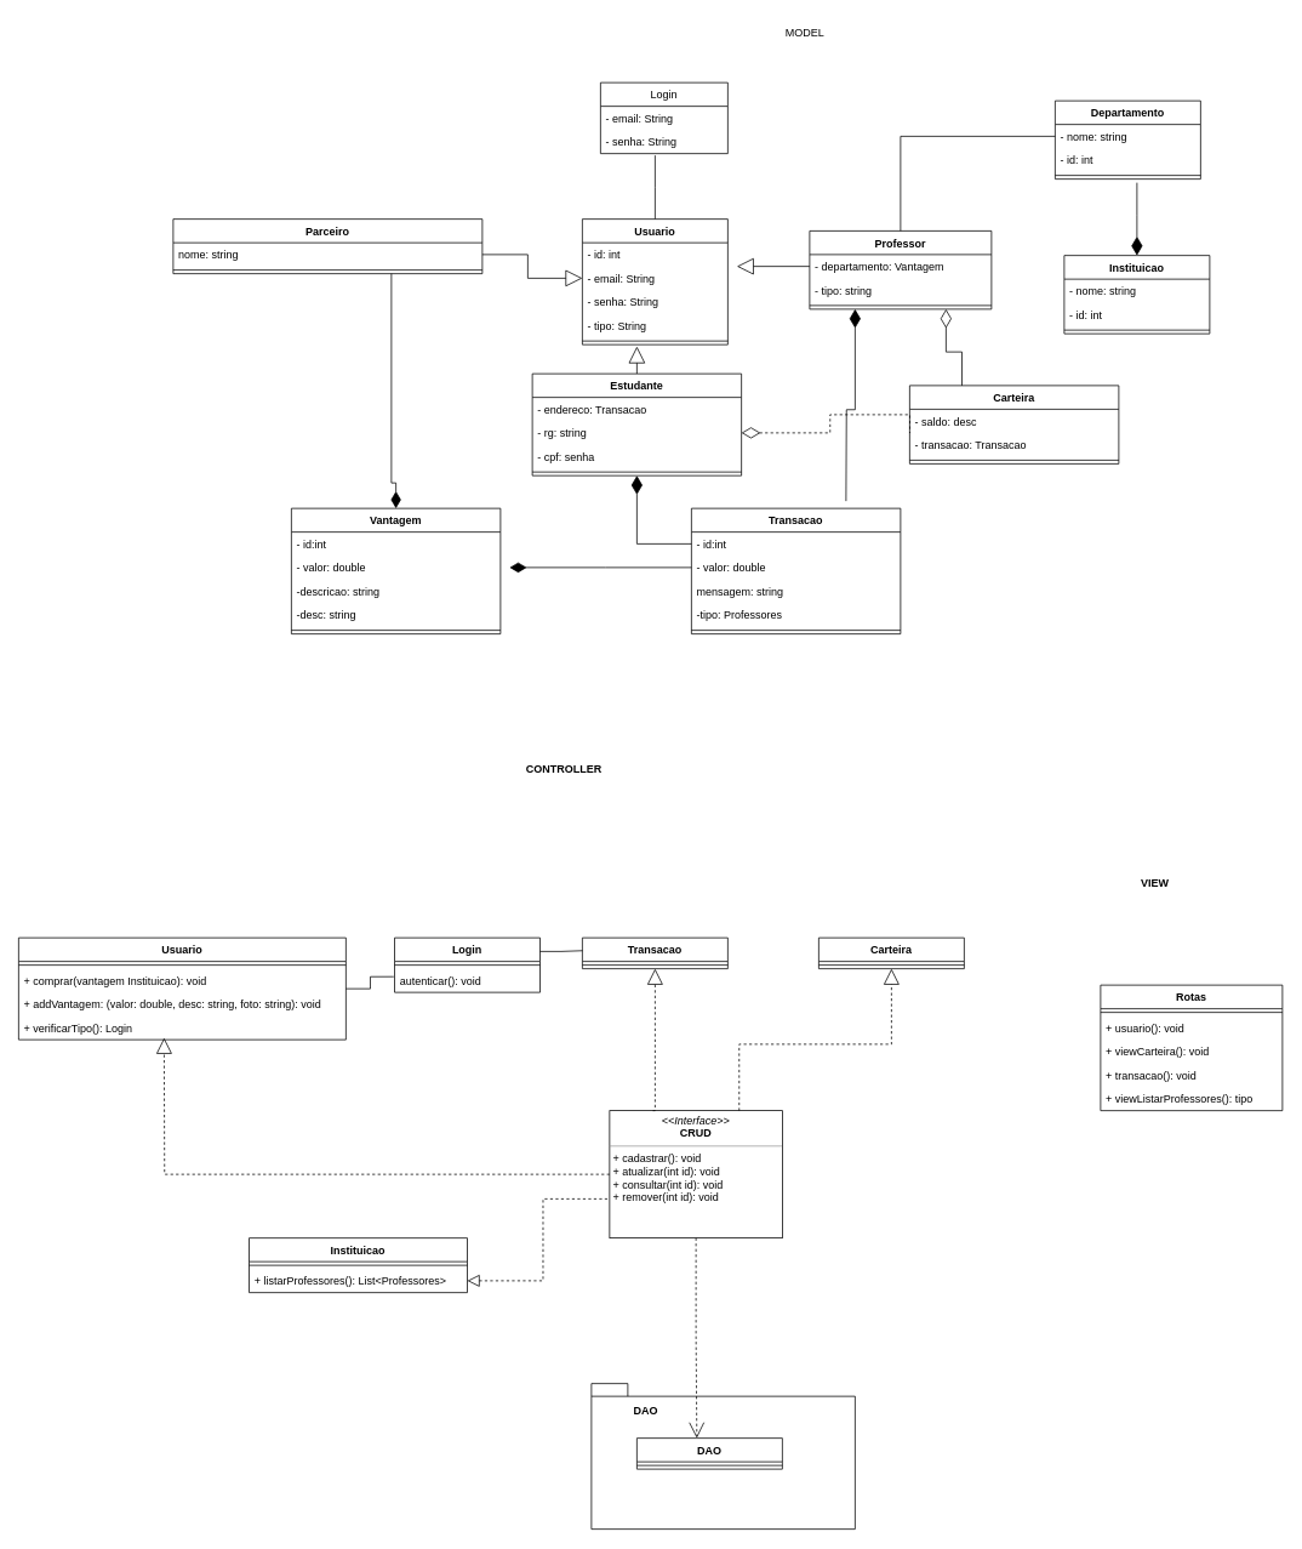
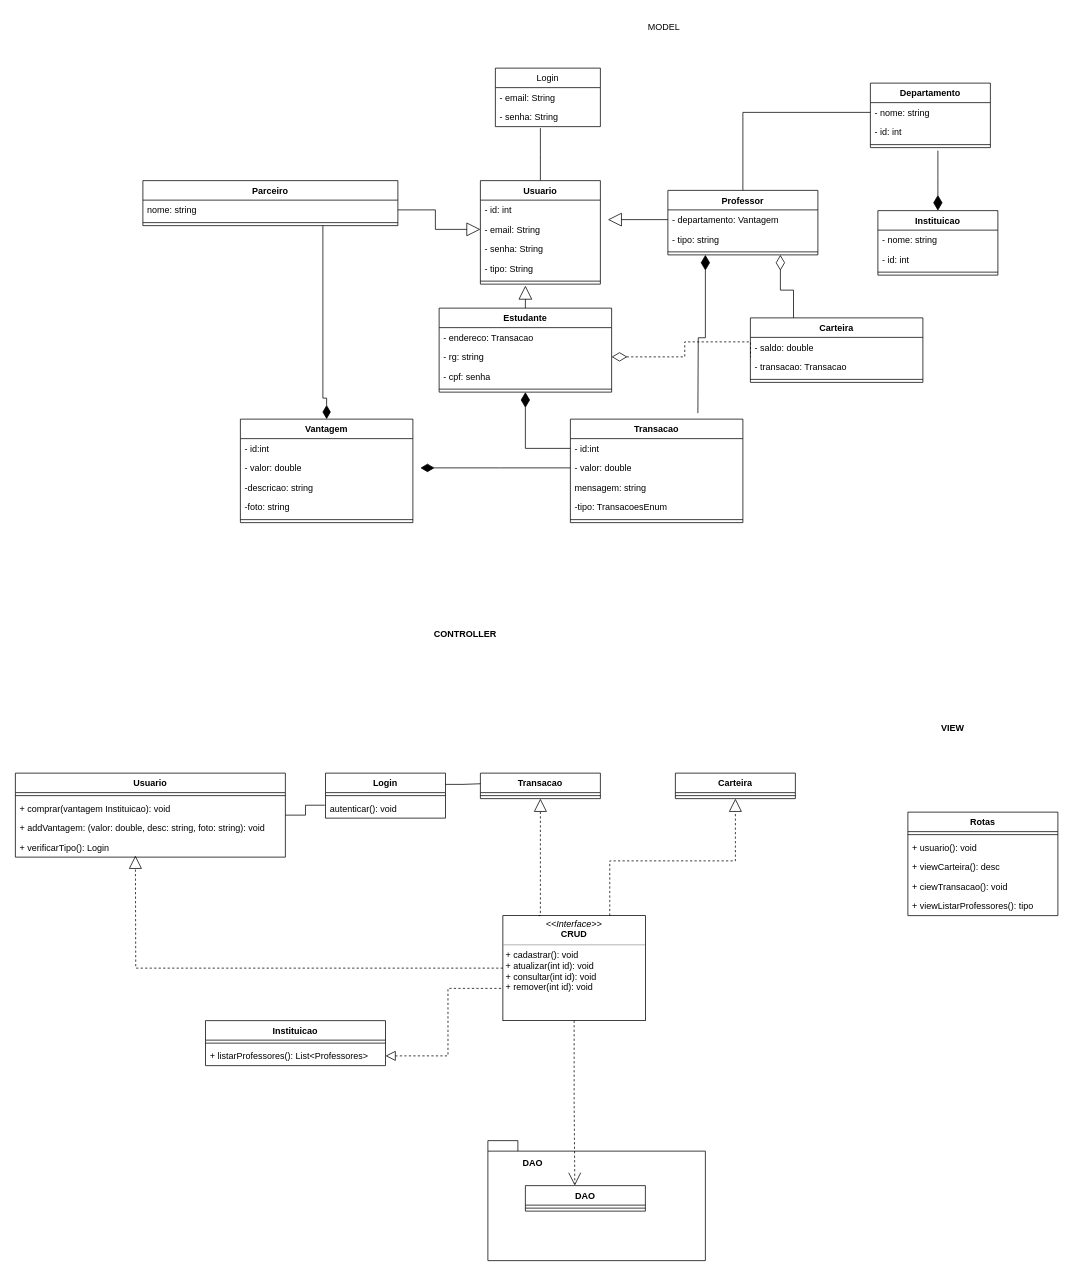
- <mxCell id="54" value="- saldo: desc" style="text;strokeColor=none;fillColor=none;align=left;verticalAlign=top;spacingLeft=4;spacingRight=4;overflow=hidden;rotatable=0;points=[[0,0.5],[1,0.5]];portConstraint=eastwest;" parent="53" vertex="1"><mxGeometry y="26" width="230" height="26" as="geometry" /></mxCell>
+ <mxCell id="54" value="- saldo: double" style="text;strokeColor=none;fillColor=none;align=left;verticalAlign=top;spacingLeft=4;spacingRight=4;overflow=hidden;rotatable=0;points=[[0,0.5],[1,0.5]];portConstraint=eastwest;" parent="53" vertex="1"><mxGeometry y="26" width="230" height="26" as="geometry" /></mxCell>
- <mxCell id="69" value="-desc: string" style="text;strokeColor=none;fillColor=none;align=left;verticalAlign=top;spacingLeft=4;spacingRight=4;overflow=hidden;rotatable=0;points=[[0,0.5],[1,0.5]];portConstraint=eastwest;" parent="65" vertex="1"><mxGeometry y="104" width="230" height="26" as="geometry" /></mxCell>
+ <mxCell id="69" value="-foto: string" style="text;strokeColor=none;fillColor=none;align=left;verticalAlign=top;spacingLeft=4;spacingRight=4;overflow=hidden;rotatable=0;points=[[0,0.5],[1,0.5]];portConstraint=eastwest;" parent="65" vertex="1"><mxGeometry y="104" width="230" height="26" as="geometry" /></mxCell>
- <mxCell id="62" value="-tipo: Professores" style="text;strokeColor=none;fillColor=none;align=left;verticalAlign=top;spacingLeft=4;spacingRight=4;overflow=hidden;rotatable=0;points=[[0,0.5],[1,0.5]];portConstraint=eastwest;" parent="58" vertex="1"><mxGeometry y="104" width="230" height="26" as="geometry" /></mxCell>
+ <mxCell id="62" value="-tipo: TransacoesEnum" style="text;strokeColor=none;fillColor=none;align=left;verticalAlign=top;spacingLeft=4;spacingRight=4;overflow=hidden;rotatable=0;points=[[0,0.5],[1,0.5]];portConstraint=eastwest;" parent="58" vertex="1"><mxGeometry y="104" width="230" height="26" as="geometry" /></mxCell>
- <mxCell id="39" value="+ viewCarteira(): void&#10;" style="text;strokeColor=none;fillColor=none;align=left;verticalAlign=top;spacingLeft=4;spacingRight=4;overflow=hidden;rotatable=0;points=[[0,0.5],[1,0.5]];portConstraint=eastwest;" parent="36" vertex="1"><mxGeometry y="60" width="200" height="26" as="geometry" /></mxCell>
+ <mxCell id="39" value="+ viewCarteira(): desc&#10;" style="text;strokeColor=none;fillColor=none;align=left;verticalAlign=top;spacingLeft=4;spacingRight=4;overflow=hidden;rotatable=0;points=[[0,0.5],[1,0.5]];portConstraint=eastwest;" parent="36" vertex="1"><mxGeometry y="60" width="200" height="26" as="geometry" /></mxCell>
- <mxCell id="40" value="+ transacao(): void&#10;" style="text;strokeColor=none;fillColor=none;align=left;verticalAlign=top;spacingLeft=4;spacingRight=4;overflow=hidden;rotatable=0;points=[[0,0.5],[1,0.5]];portConstraint=eastwest;" vertex="1" parent="36"><mxGeometry y="86" width="200" height="26" as="geometry" /></mxCell>
+ <mxCell id="40" value="+ ciewTransacao(): void&#10;" style="text;strokeColor=none;fillColor=none;align=left;verticalAlign=top;spacingLeft=4;spacingRight=4;overflow=hidden;rotatable=0;points=[[0,0.5],[1,0.5]];portConstraint=eastwest;" vertex="1" parent="36"><mxGeometry y="86" width="200" height="26" as="geometry" /></mxCell>
